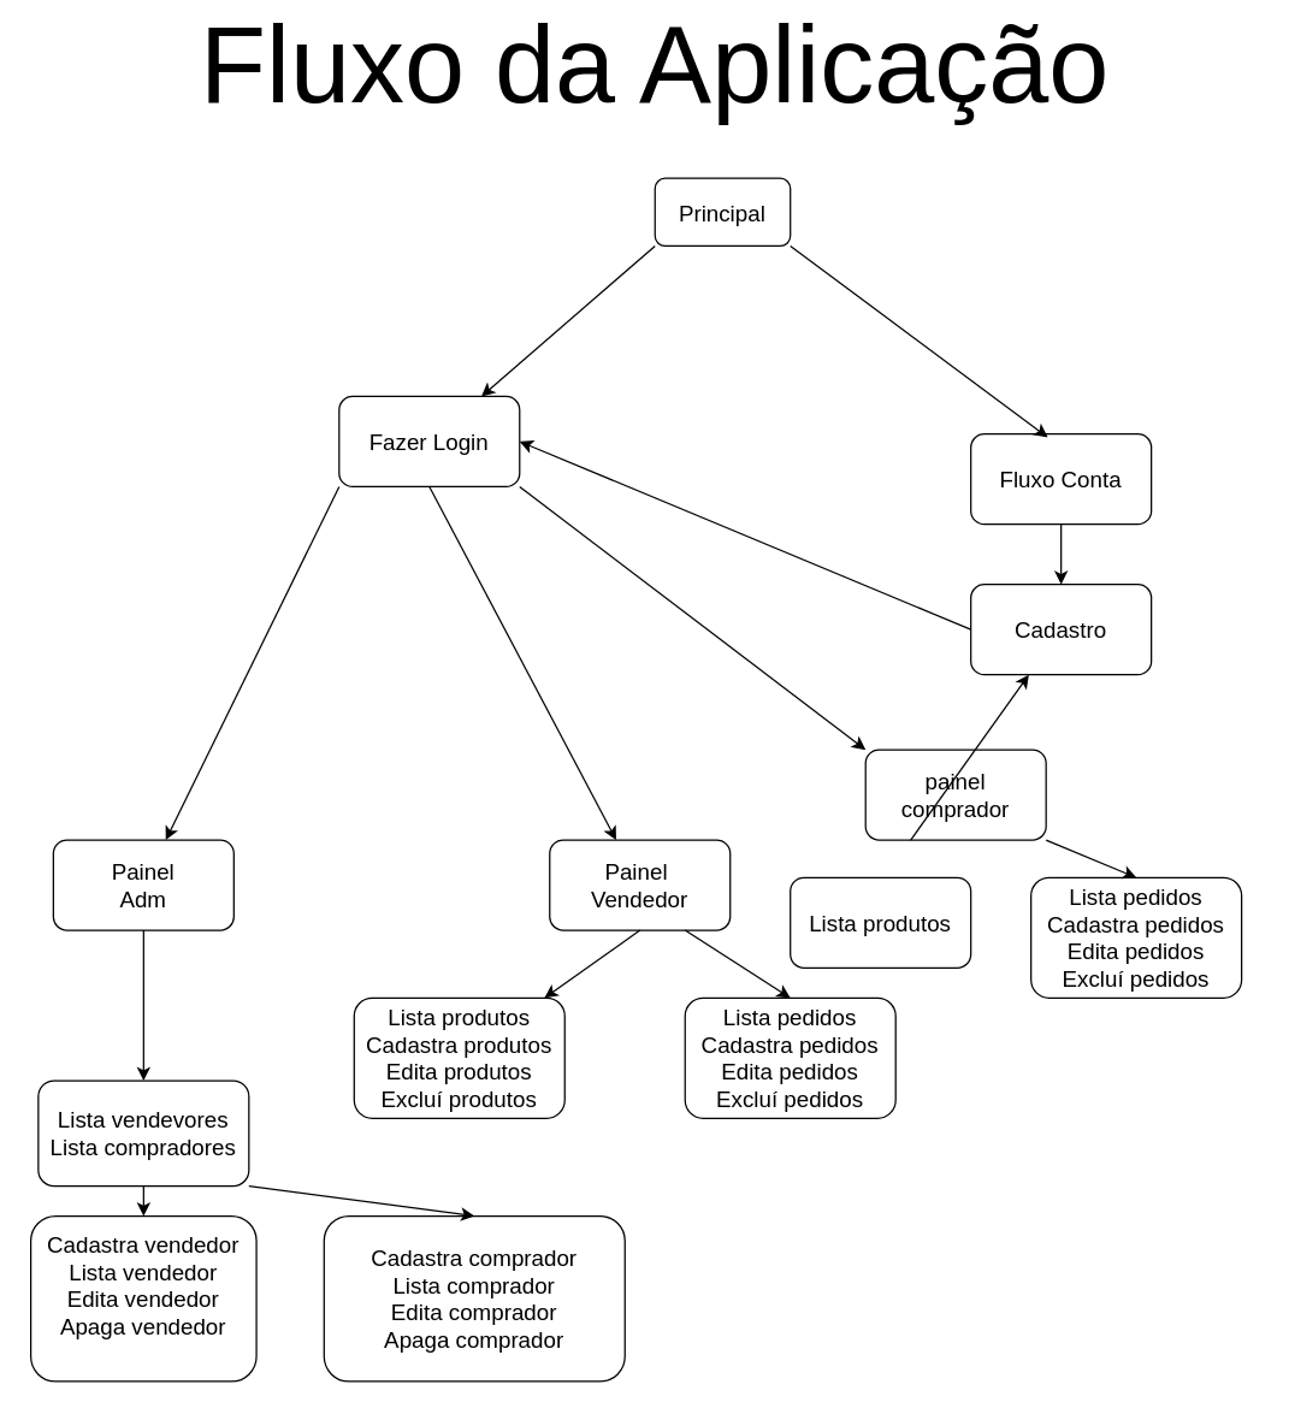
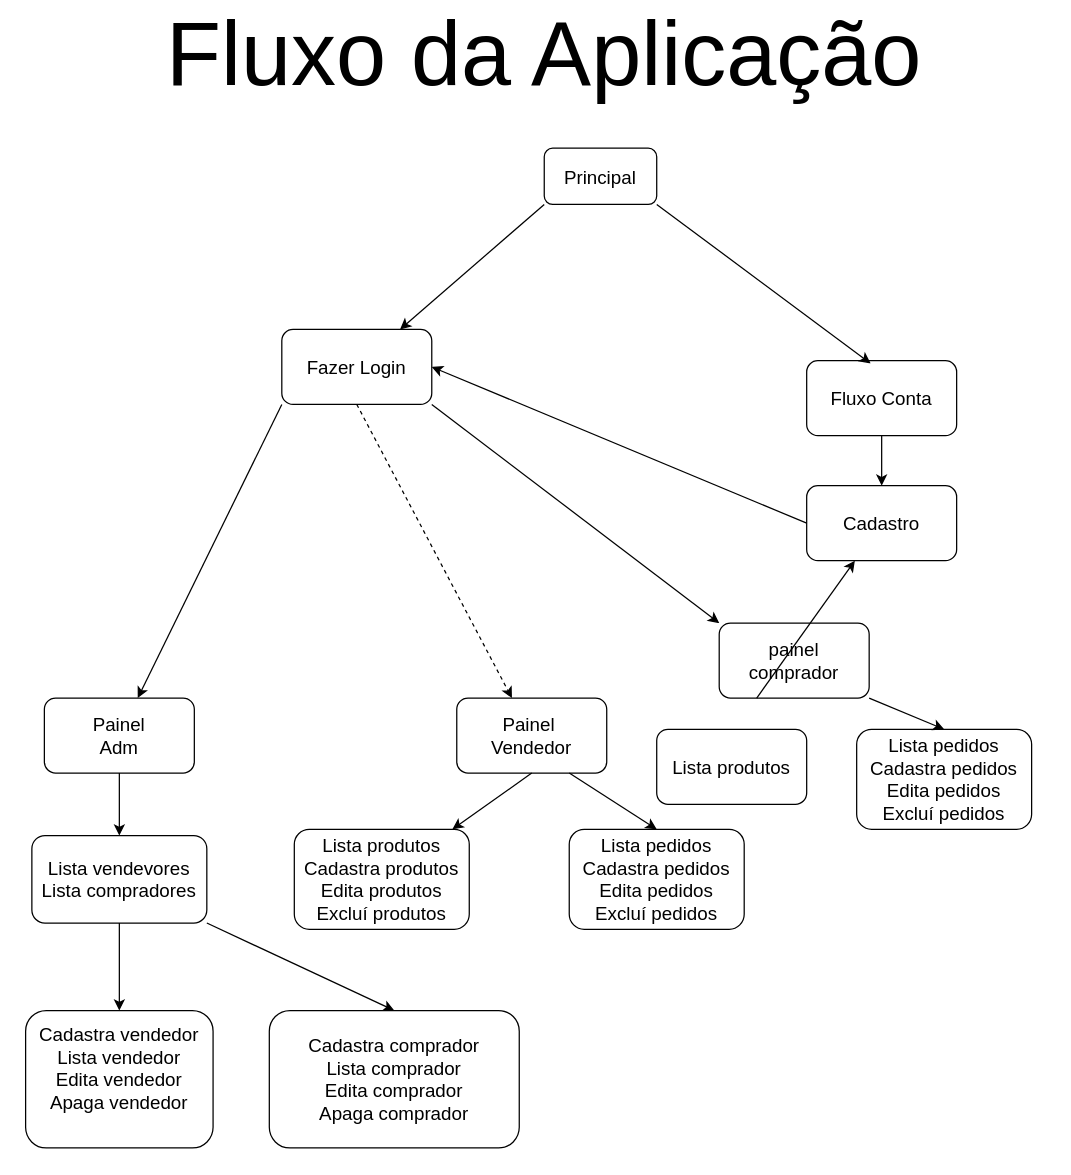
- <mxCell id="8" value="" style="endArrow=classic;html=1;rounded=0;fontSize=30;exitX=0.5;exitY=1;exitDx=0;exitDy=0;" edge="1" parent="1" source="2" target="5"><mxGeometry width="50" height="50" relative="1" as="geometry"><mxPoint x="445" y="425" as="sourcePoint" /><mxPoint x="495" y="375" as="targetPoint" /></mxGeometry></mxCell>
+ <mxCell id="8" value="" style="endArrow=classic;html=1;rounded=0;fontSize=30;exitX=0.5;exitY=1;exitDx=0;exitDy=0;dashed=1;" edge="1" parent="1" source="2" target="5"><mxGeometry width="50" height="50" relative="1" as="geometry"><mxPoint x="445" y="425" as="sourcePoint" /><mxPoint x="495" y="375" as="targetPoint" /></mxGeometry></mxCell>
- <mxCell id="17" value="Lista vendevores&lt;br&gt;Lista compradores" style="rounded=1;whiteSpace=wrap;html=1;fontSize=15;" vertex="1" parent="1"><mxGeometry x="25" y="710" width="140" height="70" as="geometry" /></mxCell>
+ <mxCell id="17" value="Lista vendevores&lt;br&gt;Lista compradores" style="rounded=1;whiteSpace=wrap;html=1;fontSize=15;" vertex="1" parent="1"><mxGeometry x="25" y="660" width="140" height="70" as="geometry" /></mxCell>
